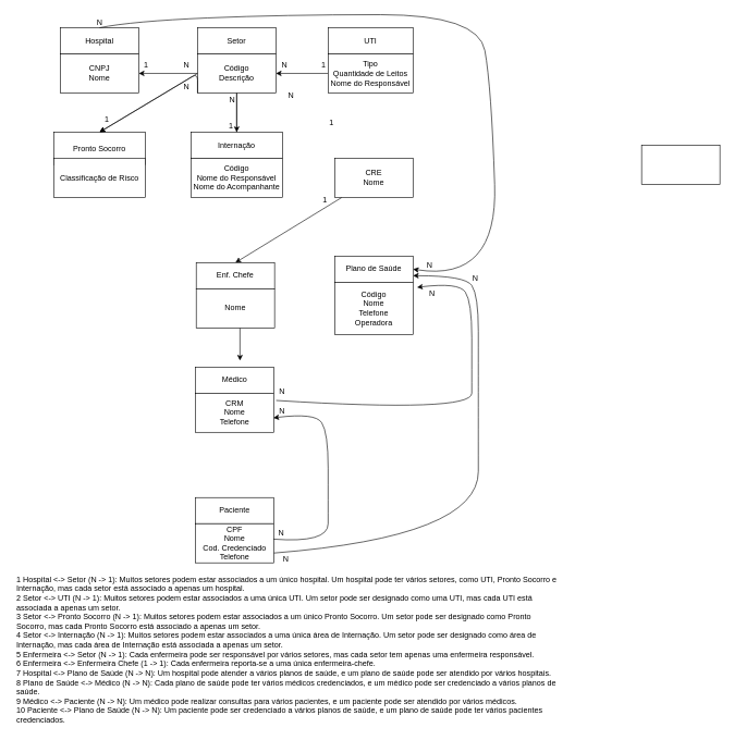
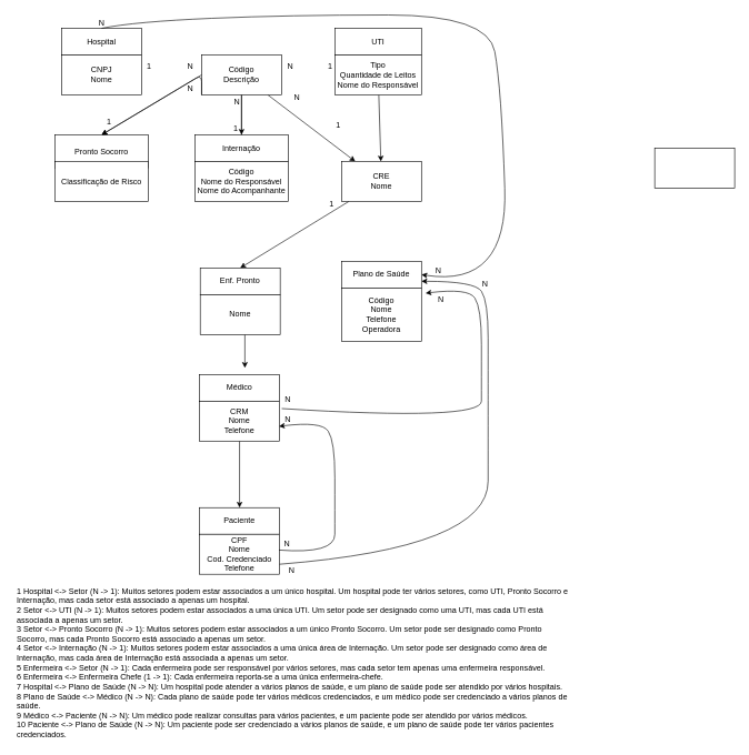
- <mxCell id="5" value="Setor" style="rounded=0;whiteSpace=wrap;html=1;" vertex="1" parent="1"><mxGeometry x="302" y="42" width="120" height="40" as="geometry" /></mxCell>
- <mxCell id="6" value="" style="edgeStyle=none;html=1;" edge="1" parent="1" source="8" target="4"><mxGeometry relative="1" as="geometry" /></mxCell>
+ <mxCell id="6" value="" style="edgeStyle=none;html=1;" edge="1" parent="1" source="8" target="17"><mxGeometry relative="1" as="geometry" /></mxCell>
- <mxCell id="10" value="" style="edgeStyle=none;html=1;" edge="1" parent="1" source="11" target="8"><mxGeometry relative="1" as="geometry" /></mxCell>
+ <mxCell id="10" value="" style="edgeStyle=none;html=1;" edge="1" parent="1" source="11" target="17"><mxGeometry relative="1" as="geometry" /></mxCell>
- <mxCell id="21" value="Enf. Chefe" style="rounded=0;whiteSpace=wrap;html=1;" vertex="1" parent="1"><mxGeometry x="300" y="402" width="120" height="40" as="geometry" /></mxCell>
+ <mxCell id="21" value="Enf. Pronto" style="rounded=0;whiteSpace=wrap;html=1;" vertex="1" parent="1"><mxGeometry x="300" y="402" width="120" height="40" as="geometry" /></mxCell>
+ <mxCell id="19" value="" style="edgeStyle=none;html=1;" edge="1" parent="1" source="20" target="26"><mxGeometry relative="1" as="geometry" /></mxCell>
